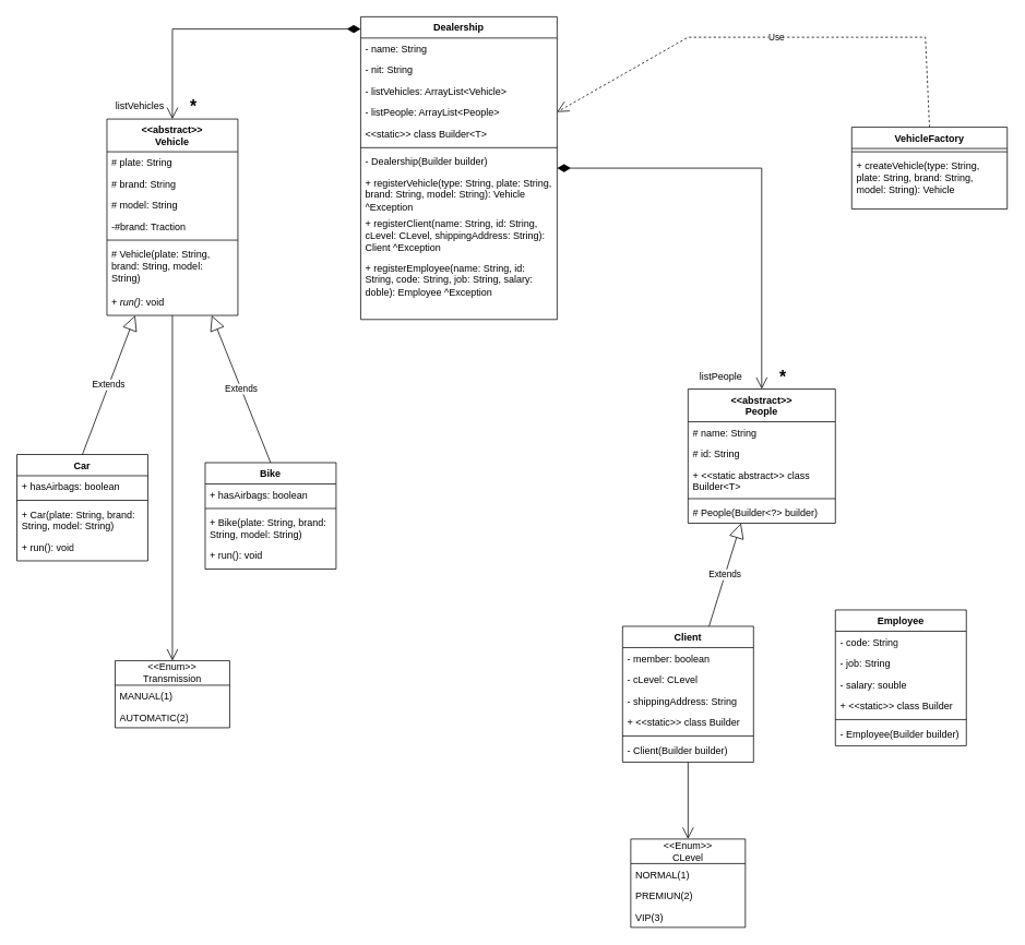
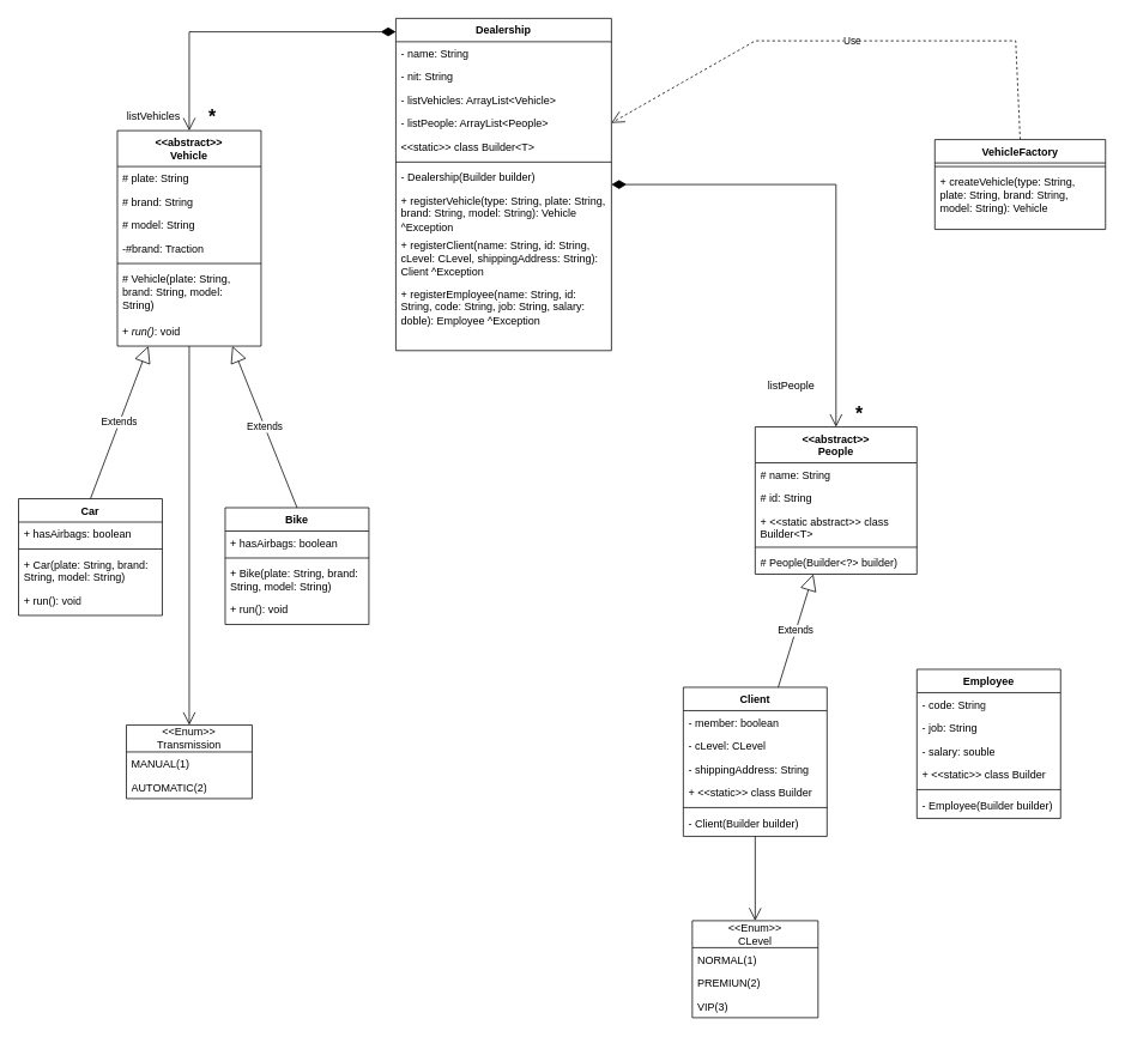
- <mxCell id="45" value="listPeople" style="text;html=1;align=center;verticalAlign=middle;resizable=0;points=[];autosize=1;strokeColor=none;fillColor=none;" parent="1" vertex="1"><mxGeometry x="840" y="445" width="80" height="30" as="geometry" /></mxCell>
+ <mxCell id="45" value="listPeople" style="text;html=1;align=center;verticalAlign=middle;resizable=0;points=[];autosize=1;strokeColor=none;fillColor=none;" parent="1" vertex="1"><mxGeometry x="840" y="415" width="80" height="30" as="geometry" /></mxCell>
